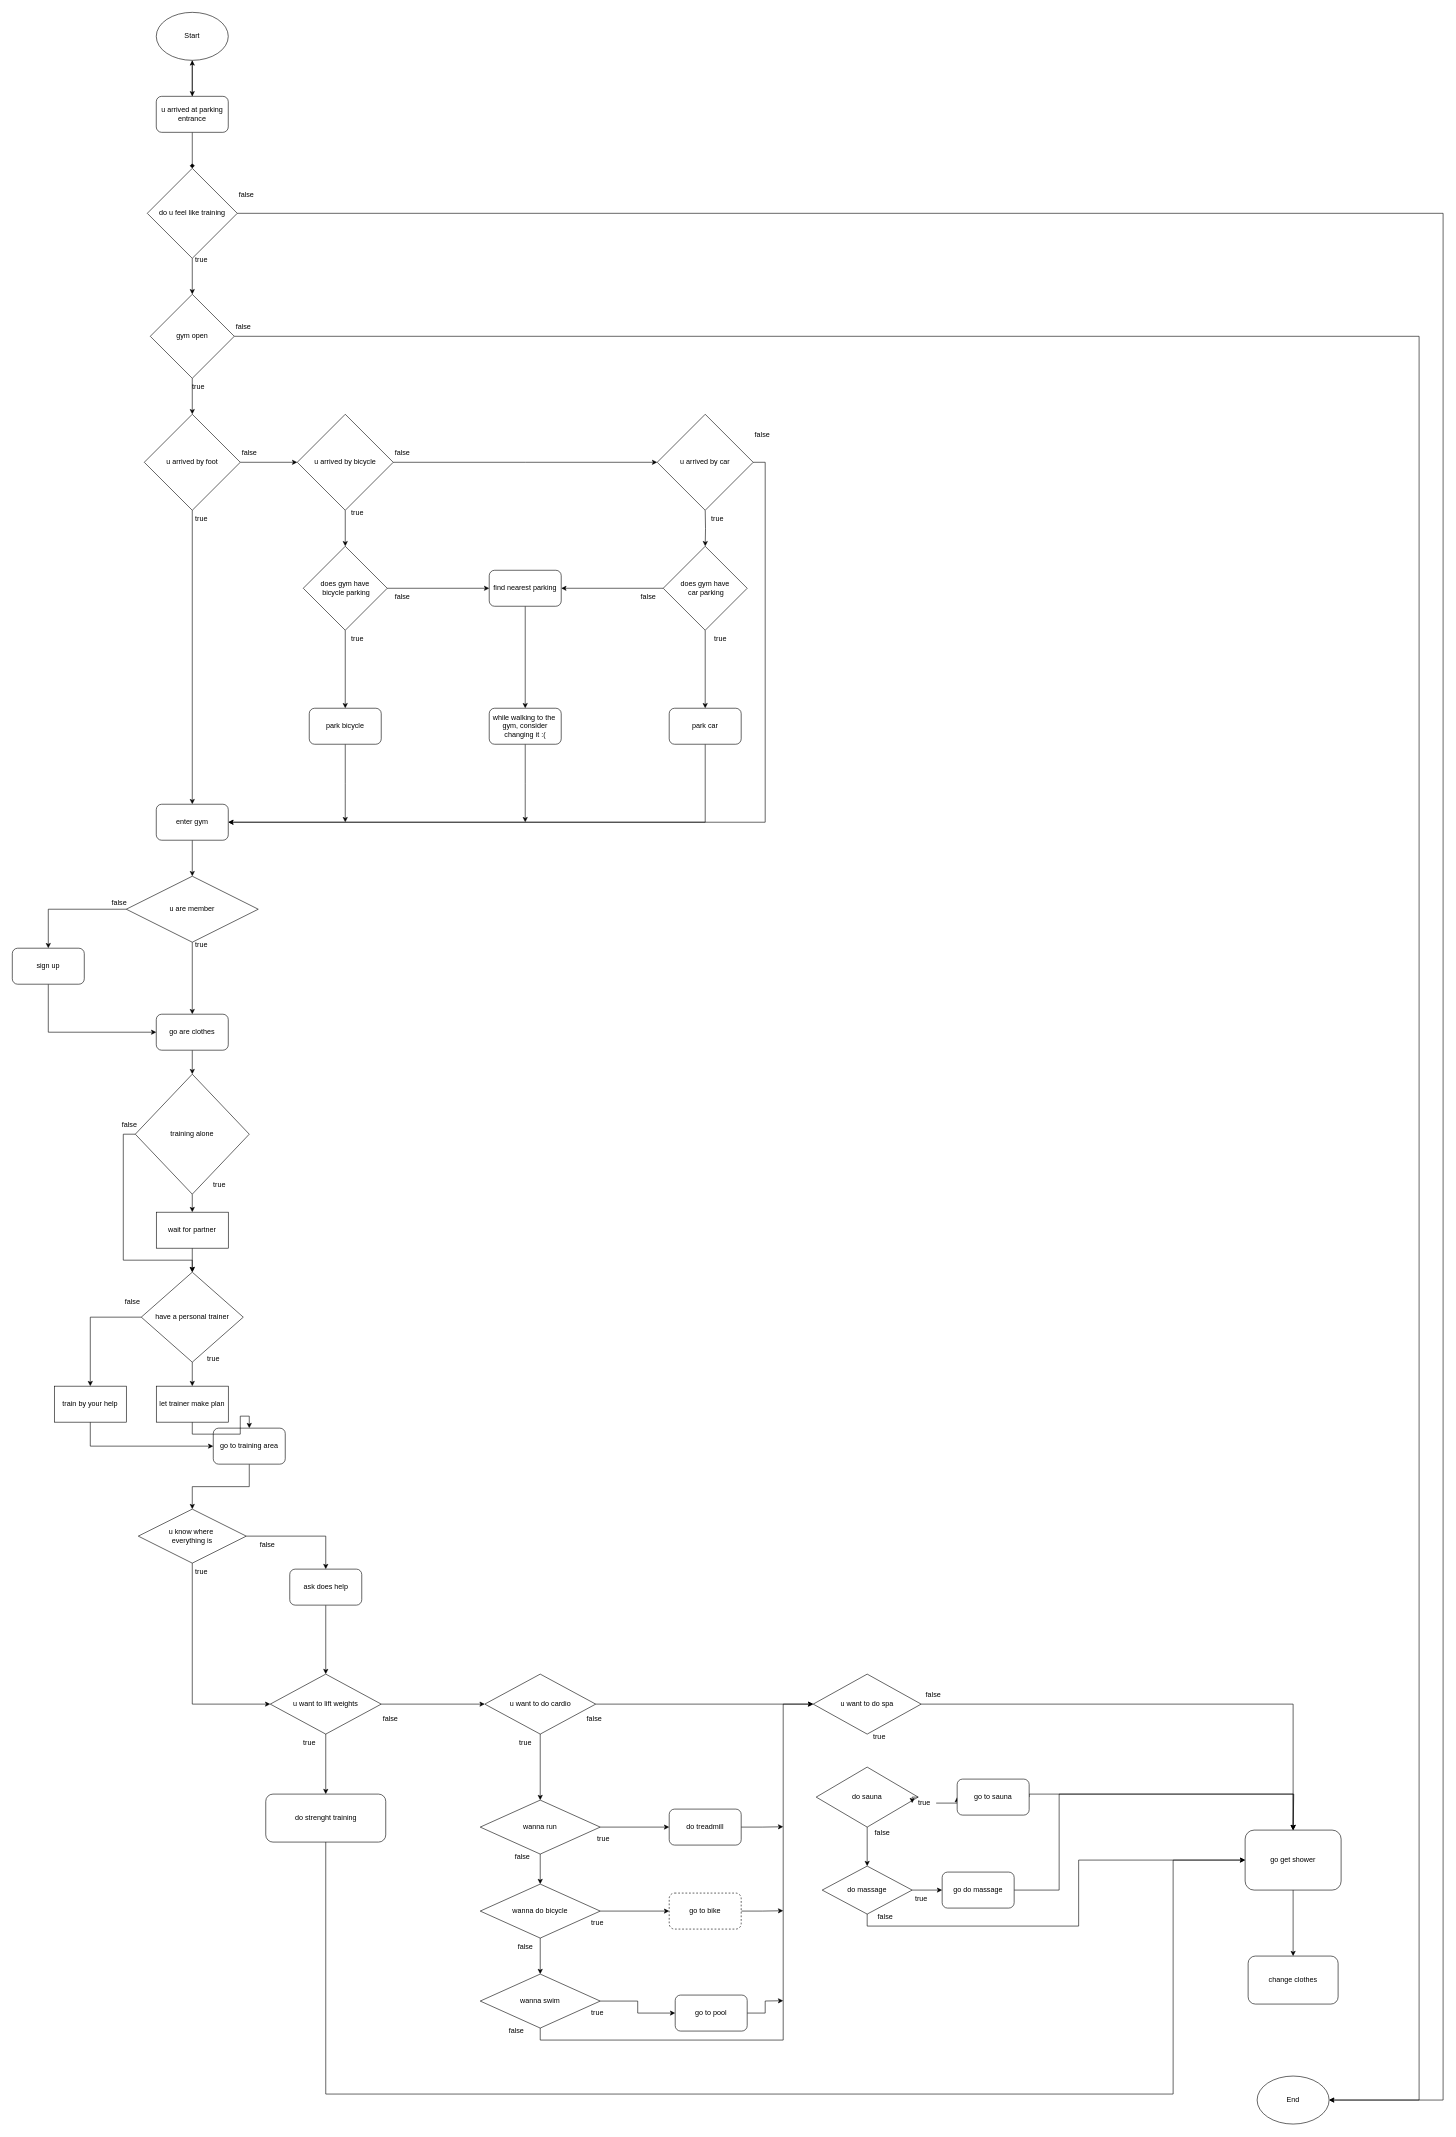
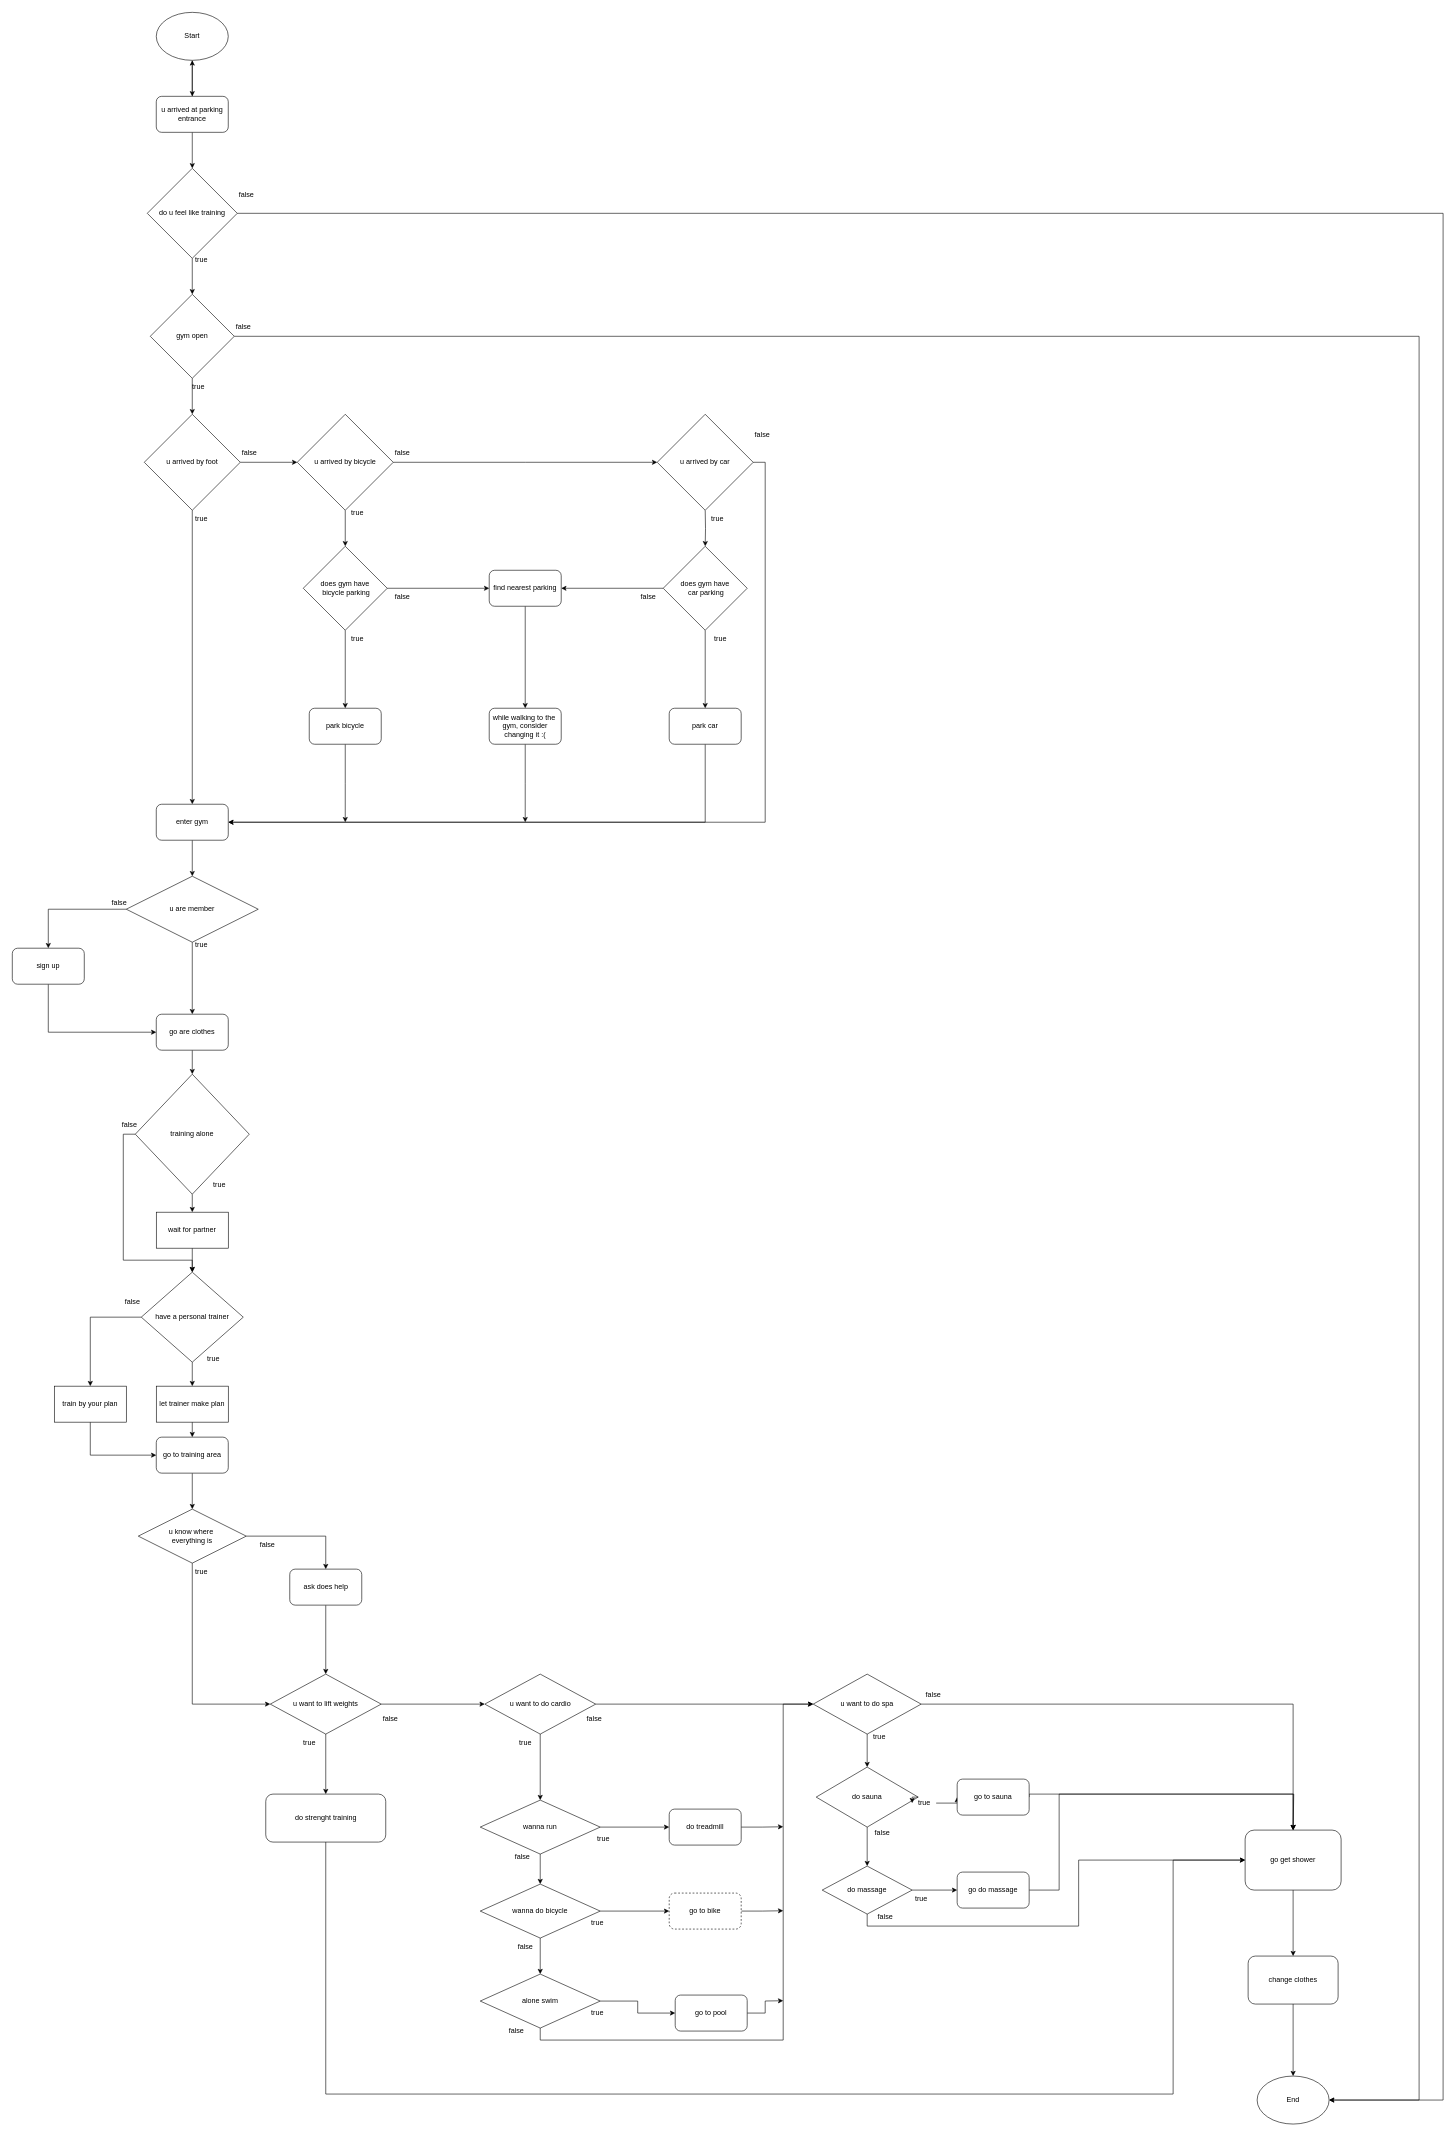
- <mxCell id="4" style="edgeStyle=orthogonalEdgeStyle;rounded=0;orthogonalLoop=1;jettySize=auto;html=1;exitX=0.5;exitY=1;exitDx=0;exitDy=0;entryX=0.5;entryY=0;entryDx=0;entryDy=0;endArrow=diamond;" parent="1" source="6" target="9" edge="1"><mxGeometry relative="1" as="geometry" /></mxCell>
+ <mxCell id="4" style="edgeStyle=orthogonalEdgeStyle;rounded=0;orthogonalLoop=1;jettySize=auto;html=1;exitX=0.5;exitY=1;exitDx=0;exitDy=0;entryX=0.5;entryY=0;entryDx=0;entryDy=0;" parent="1" source="6" target="9" edge="1"><mxGeometry relative="1" as="geometry" /></mxCell>
- <mxCell id="138" value="train by your help" style="rounded=0;whiteSpace=wrap;html=1;" vertex="1" parent="1"><mxGeometry x="90" y="2310" width="120" height="60" as="geometry" /></mxCell>
+ <mxCell id="138" value="train by your plan" style="rounded=0;whiteSpace=wrap;html=1;" vertex="1" parent="1"><mxGeometry x="90" y="2310" width="120" height="60" as="geometry" /></mxCell>
- <mxCell id="38" value="go to training area" style="rounded=1;whiteSpace=wrap;html=1;" parent="1" vertex="1"><mxGeometry x="355" y="2380" width="120" height="60" as="geometry" /></mxCell>
+ <mxCell id="38" value="go to training area" style="rounded=1;whiteSpace=wrap;html=1;" parent="1" vertex="1"><mxGeometry x="260" y="2395" width="120" height="60" as="geometry" /></mxCell>
+ <mxCell id="75" style="edgeStyle=orthogonalEdgeStyle;rounded=0;orthogonalLoop=1;jettySize=auto;html=1;exitX=0.5;exitY=1;exitDx=0;exitDy=0;entryX=0.5;entryY=0;entryDx=0;entryDy=0;" parent="1" source="77" target="80" edge="1"><mxGeometry relative="1" as="geometry" /></mxCell>
- <mxCell id="87" value="go do massage" style="rounded=1;whiteSpace=wrap;html=1;" parent="1" vertex="1"><mxGeometry x="1570" y="3120" width="120" height="60" as="geometry" /></mxCell>
+ <mxCell id="87" value="go do massage" style="rounded=1;whiteSpace=wrap;html=1;" parent="1" vertex="1"><mxGeometry x="1595" y="3120" width="120" height="60" as="geometry" /></mxCell>
- <mxCell id="68" value="wanna swim" style="rhombus;whiteSpace=wrap;html=1;" parent="1" vertex="1"><mxGeometry x="800" y="3290" width="200" height="90" as="geometry" /></mxCell>
+ <mxCell id="68" value="alone swim" style="rhombus;whiteSpace=wrap;html=1;" parent="1" vertex="1"><mxGeometry x="800" y="3290" width="200" height="90" as="geometry" /></mxCell>
+ <mxCell id="90" style="edgeStyle=orthogonalEdgeStyle;rounded=0;orthogonalLoop=1;jettySize=auto;html=1;exitX=0.5;exitY=1;exitDx=0;exitDy=0;entryX=0.5;entryY=0;entryDx=0;entryDy=0;" parent="1" source="91" target="92" edge="1"><mxGeometry relative="1" as="geometry" /></mxCell>
